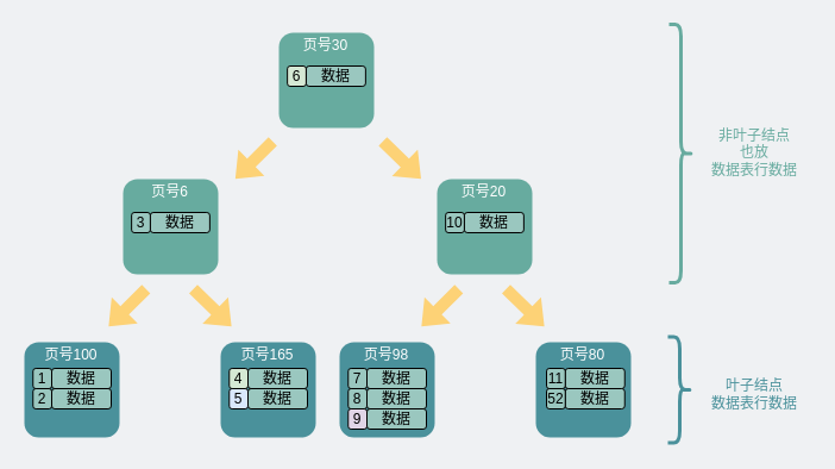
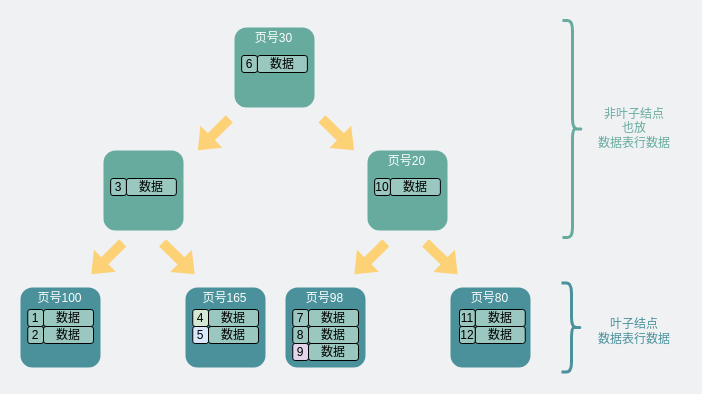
- <mxCell id="45" value="&lt;font&gt;6&lt;/font&gt;" style="rounded=1;whiteSpace=wrap;html=1;fillColor=#d5e8d4;strokeColor=default;fontColor=#000000;" parent="1" vertex="1"><mxGeometry x="241.13" y="55" width="15.75" height="17" as="geometry" /></mxCell>
+ <mxCell id="45" value="&lt;font&gt;6&lt;/font&gt;" style="rounded=1;whiteSpace=wrap;html=1;fillColor=#9AC7BF;strokeColor=default;fontColor=#000000;" parent="1" vertex="1"><mxGeometry x="241.13" y="55" width="15.75" height="17" as="geometry" /></mxCell>
- <mxCell id="36" value="&lt;font color=&quot;#ffffff&quot;&gt;页号6&lt;/font&gt;" style="text;html=1;strokeColor=none;fillColor=none;align=center;verticalAlign=middle;whiteSpace=wrap;rounded=0;dashed=1;fontColor=#535E80;" parent="1" vertex="1"><mxGeometry x="115" y="150" width="55" height="22" as="geometry" /></mxCell>
- <mxCell id="33" value="&lt;font&gt;52&lt;/font&gt;" style="rounded=1;whiteSpace=wrap;html=1;fillColor=#9AC7BF;strokeColor=default;fontColor=#000000;" parent="1" vertex="1"><mxGeometry x="459" y="326" width="15.75" height="17" as="geometry" /></mxCell>
+ <mxCell id="33" value="&lt;font&gt;12&lt;/font&gt;" style="rounded=1;whiteSpace=wrap;html=1;fillColor=#9AC7BF;strokeColor=default;fontColor=#000000;" parent="1" vertex="1"><mxGeometry x="459" y="326" width="15.75" height="17" as="geometry" /></mxCell>
